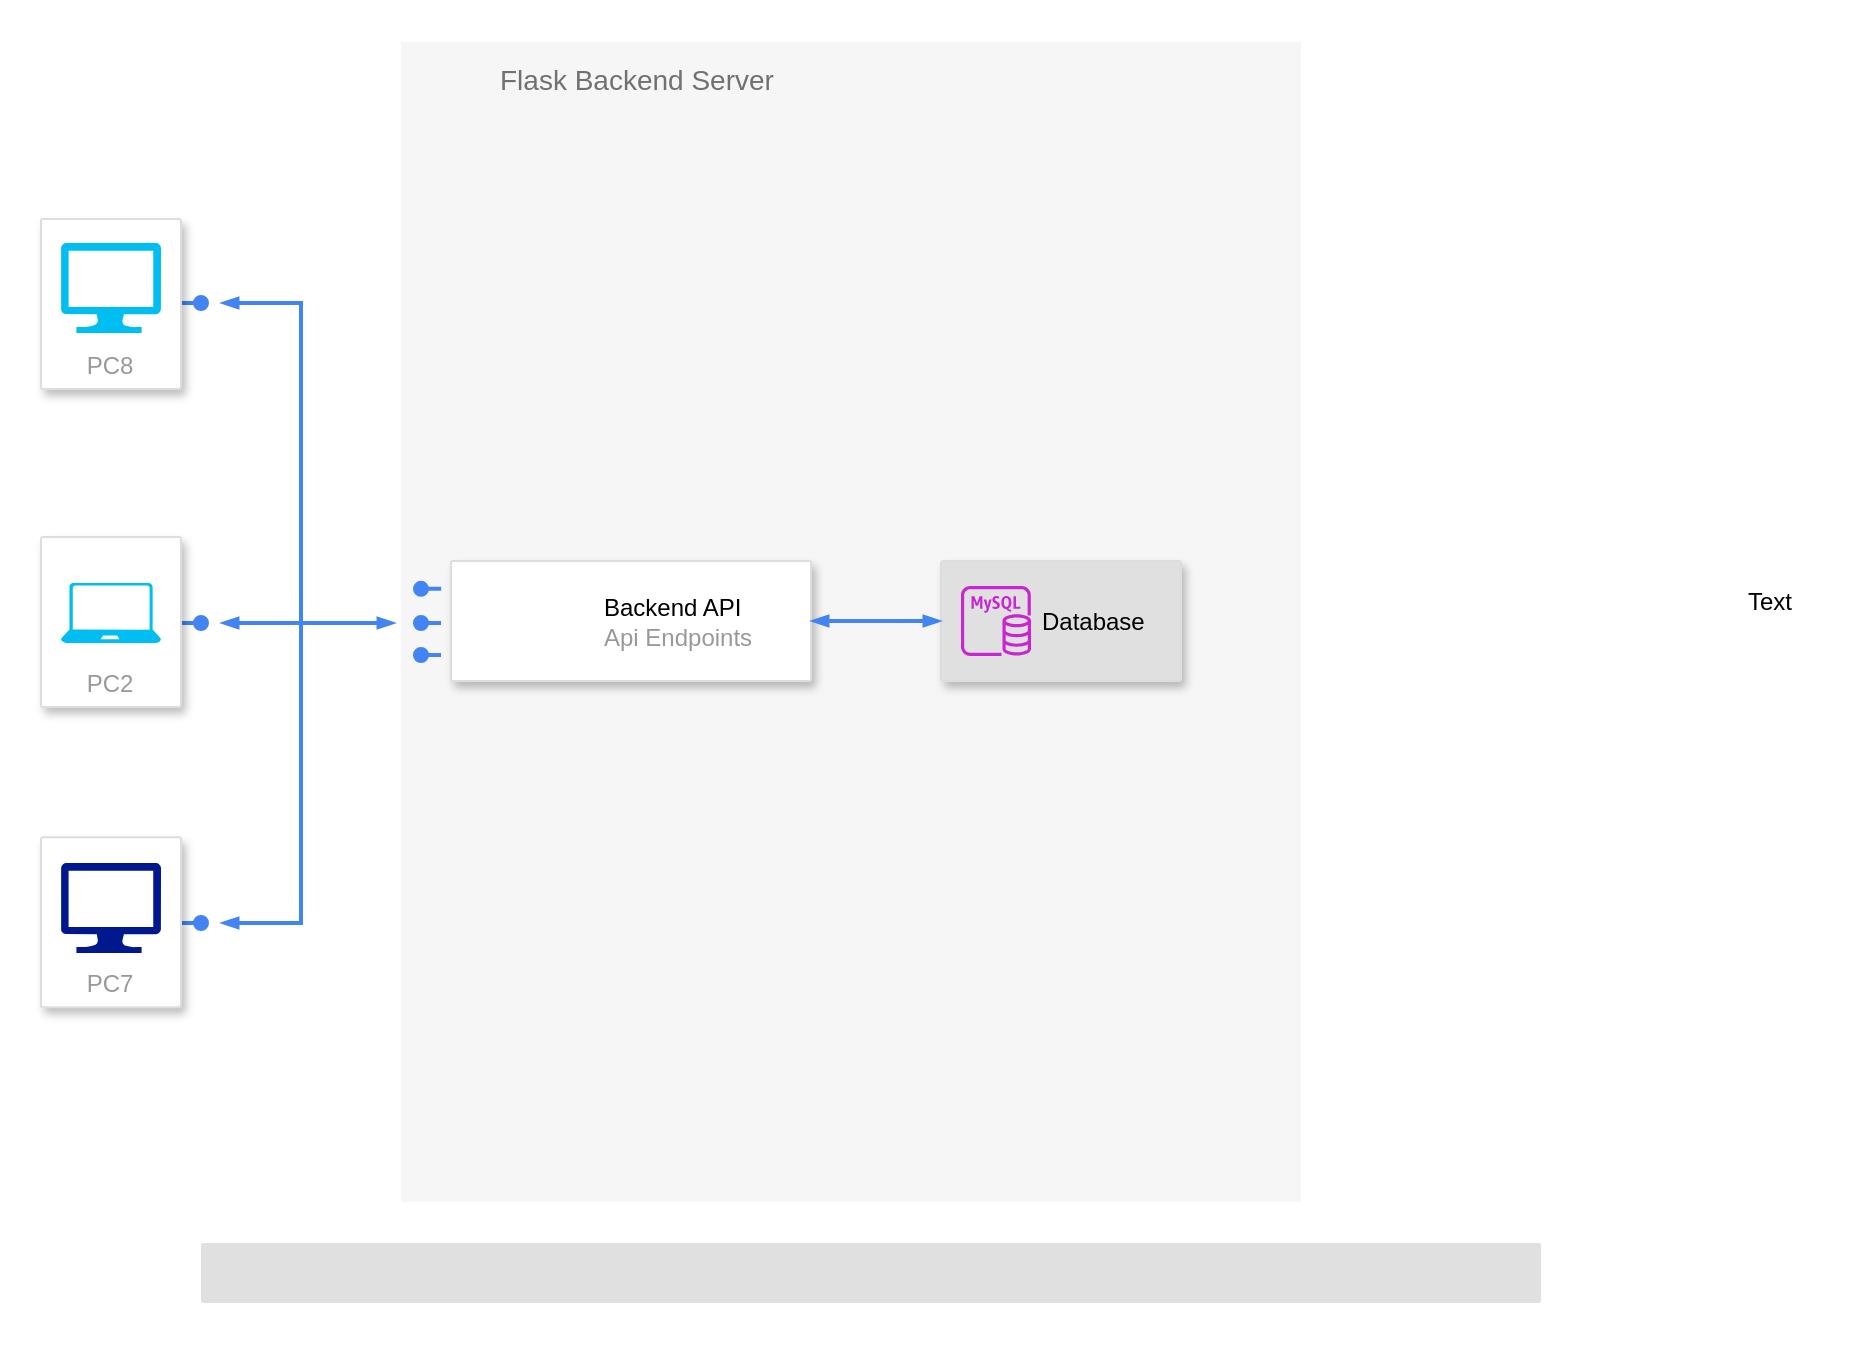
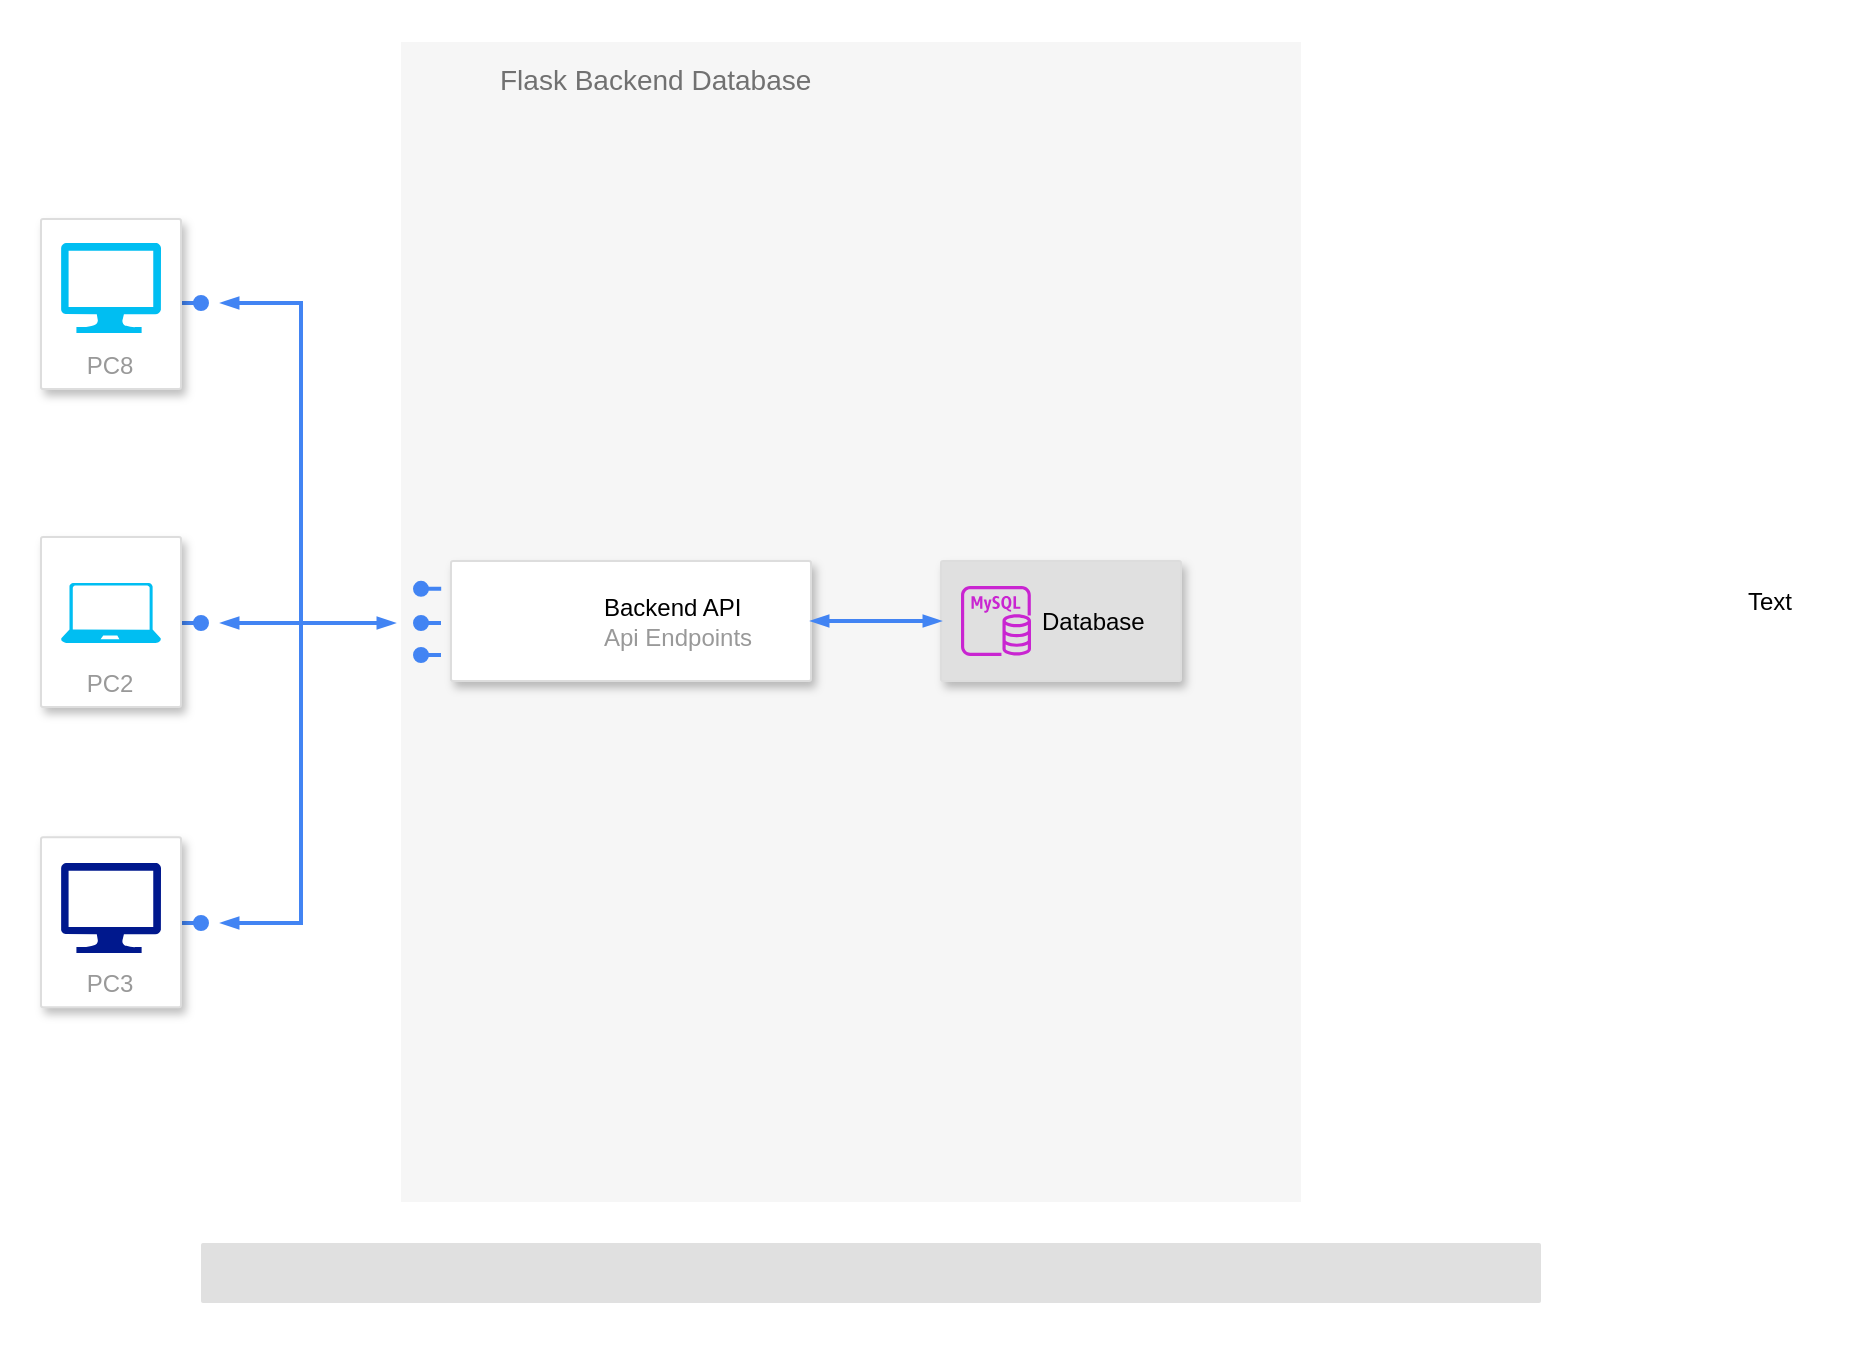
- <mxCell id="2" value="Flask Backend Server" style="fillColor=#F6F6F6;strokeColor=none;shadow=0;gradientColor=none;fontSize=14;align=left;spacing=10;fontColor=#717171;9E9E9E;verticalAlign=top;spacingTop=-4;fontStyle=0;spacingLeft=40;html=1;" parent="1" vertex="1"><mxGeometry x="200" y="20.5" width="450" height="580" as="geometry" /></mxCell>
+ <mxCell id="2" value="Flask Backend Database" style="fillColor=#F6F6F6;strokeColor=none;shadow=0;gradientColor=none;fontSize=14;align=left;spacing=10;fontColor=#717171;9E9E9E;verticalAlign=top;spacingTop=-4;fontStyle=0;spacingLeft=40;html=1;" parent="1" vertex="1"><mxGeometry x="200" y="20.5" width="450" height="580" as="geometry" /></mxCell>
- <mxCell id="19" value="PC7" style="strokeColor=#dddddd;fillColor=#ffffff;shadow=1;strokeWidth=1;rounded=1;absoluteArcSize=1;arcSize=2;labelPosition=center;verticalLabelPosition=middle;align=center;verticalAlign=bottom;spacingLeft=0;fontColor=#999999;fontSize=12;whiteSpace=wrap;spacingBottom=2;html=1;" parent="1" vertex="1"><mxGeometry x="20" y="418.143" width="70" height="85" as="geometry" /></mxCell>
+ <mxCell id="19" value="PC3" style="strokeColor=#dddddd;fillColor=#ffffff;shadow=1;strokeWidth=1;rounded=1;absoluteArcSize=1;arcSize=2;labelPosition=center;verticalLabelPosition=middle;align=center;verticalAlign=bottom;spacingLeft=0;fontColor=#999999;fontSize=12;whiteSpace=wrap;spacingBottom=2;html=1;" parent="1" vertex="1"><mxGeometry x="20" y="418.143" width="70" height="85" as="geometry" /></mxCell>
